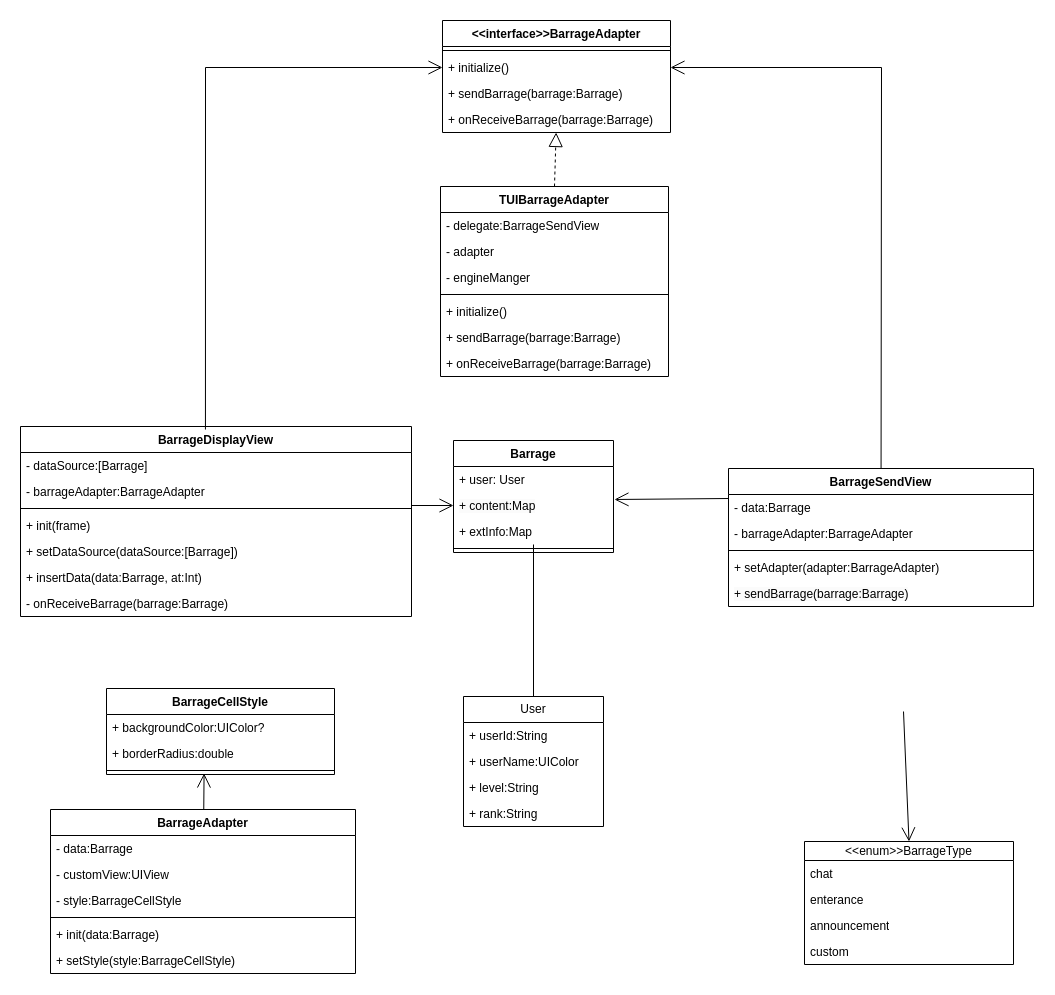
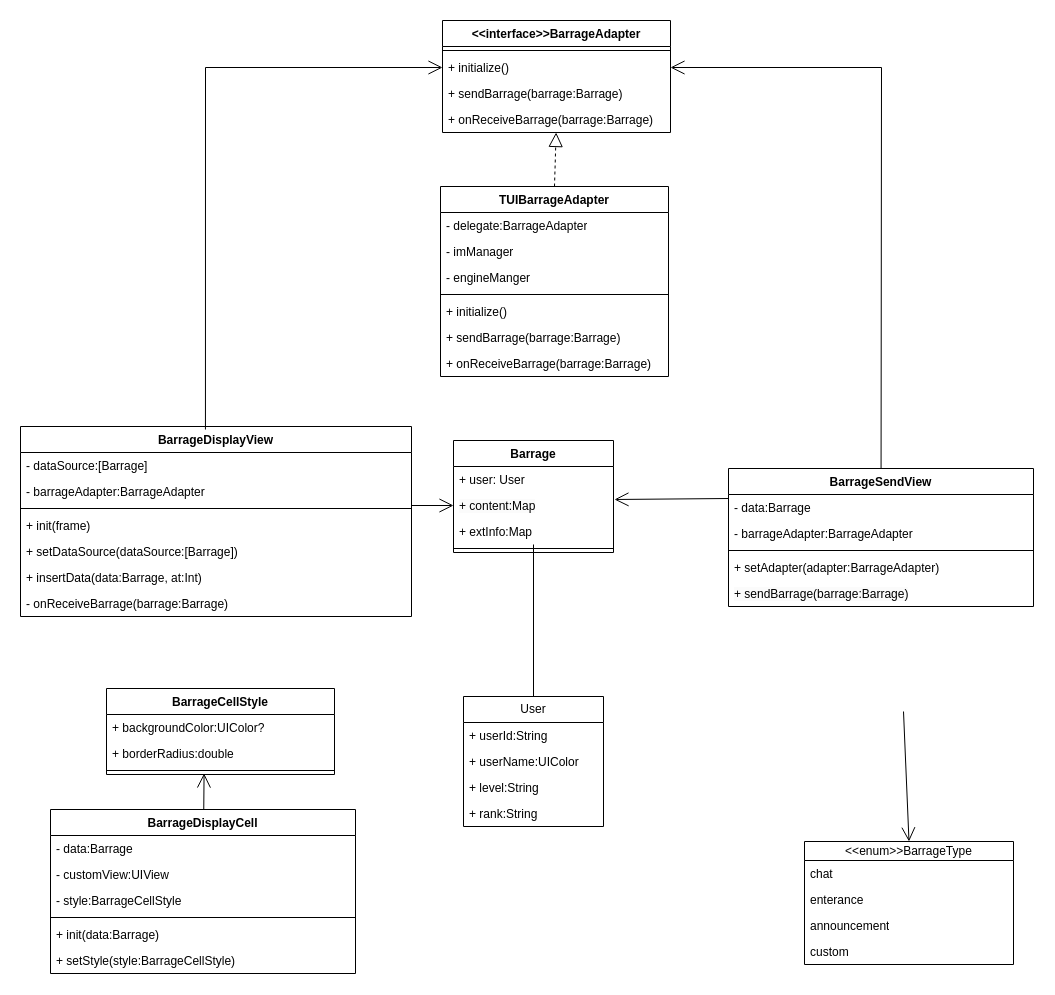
- <mxCell id="8" value="- delegate:BarrageSendView" style="text;strokeColor=none;fillColor=none;align=left;verticalAlign=top;spacingLeft=4;spacingRight=4;overflow=hidden;rotatable=0;points=[[0,0.5],[1,0.5]];portConstraint=eastwest;whiteSpace=wrap;html=1;" vertex="1" parent="7"><mxGeometry y="26" width="228" height="26" as="geometry" /></mxCell>
+ <mxCell id="8" value="- delegate:BarrageAdapter" style="text;strokeColor=none;fillColor=none;align=left;verticalAlign=top;spacingLeft=4;spacingRight=4;overflow=hidden;rotatable=0;points=[[0,0.5],[1,0.5]];portConstraint=eastwest;whiteSpace=wrap;html=1;" vertex="1" parent="7"><mxGeometry y="26" width="228" height="26" as="geometry" /></mxCell>
- <mxCell id="9" value="- adapter" style="text;strokeColor=none;fillColor=none;align=left;verticalAlign=top;spacingLeft=4;spacingRight=4;overflow=hidden;rotatable=0;points=[[0,0.5],[1,0.5]];portConstraint=eastwest;whiteSpace=wrap;html=1;" vertex="1" parent="7"><mxGeometry y="52" width="228" height="26" as="geometry" /></mxCell>
+ <mxCell id="9" value="- imManager" style="text;strokeColor=none;fillColor=none;align=left;verticalAlign=top;spacingLeft=4;spacingRight=4;overflow=hidden;rotatable=0;points=[[0,0.5],[1,0.5]];portConstraint=eastwest;whiteSpace=wrap;html=1;" vertex="1" parent="7"><mxGeometry y="52" width="228" height="26" as="geometry" /></mxCell>
- <mxCell id="35" value="BarrageAdapter" style="swimlane;fontStyle=1;align=center;verticalAlign=top;childLayout=stackLayout;horizontal=1;startSize=26;horizontalStack=0;resizeParent=1;resizeParentMax=0;resizeLast=0;collapsible=1;marginBottom=0;whiteSpace=wrap;html=1;" vertex="1" parent="1"><mxGeometry x="50" y="809" width="305" height="164" as="geometry" /></mxCell>
+ <mxCell id="35" value="BarrageDisplayCell" style="swimlane;fontStyle=1;align=center;verticalAlign=top;childLayout=stackLayout;horizontal=1;startSize=26;horizontalStack=0;resizeParent=1;resizeParentMax=0;resizeLast=0;collapsible=1;marginBottom=0;whiteSpace=wrap;html=1;" vertex="1" parent="1"><mxGeometry x="50" y="809" width="305" height="164" as="geometry" /></mxCell>
